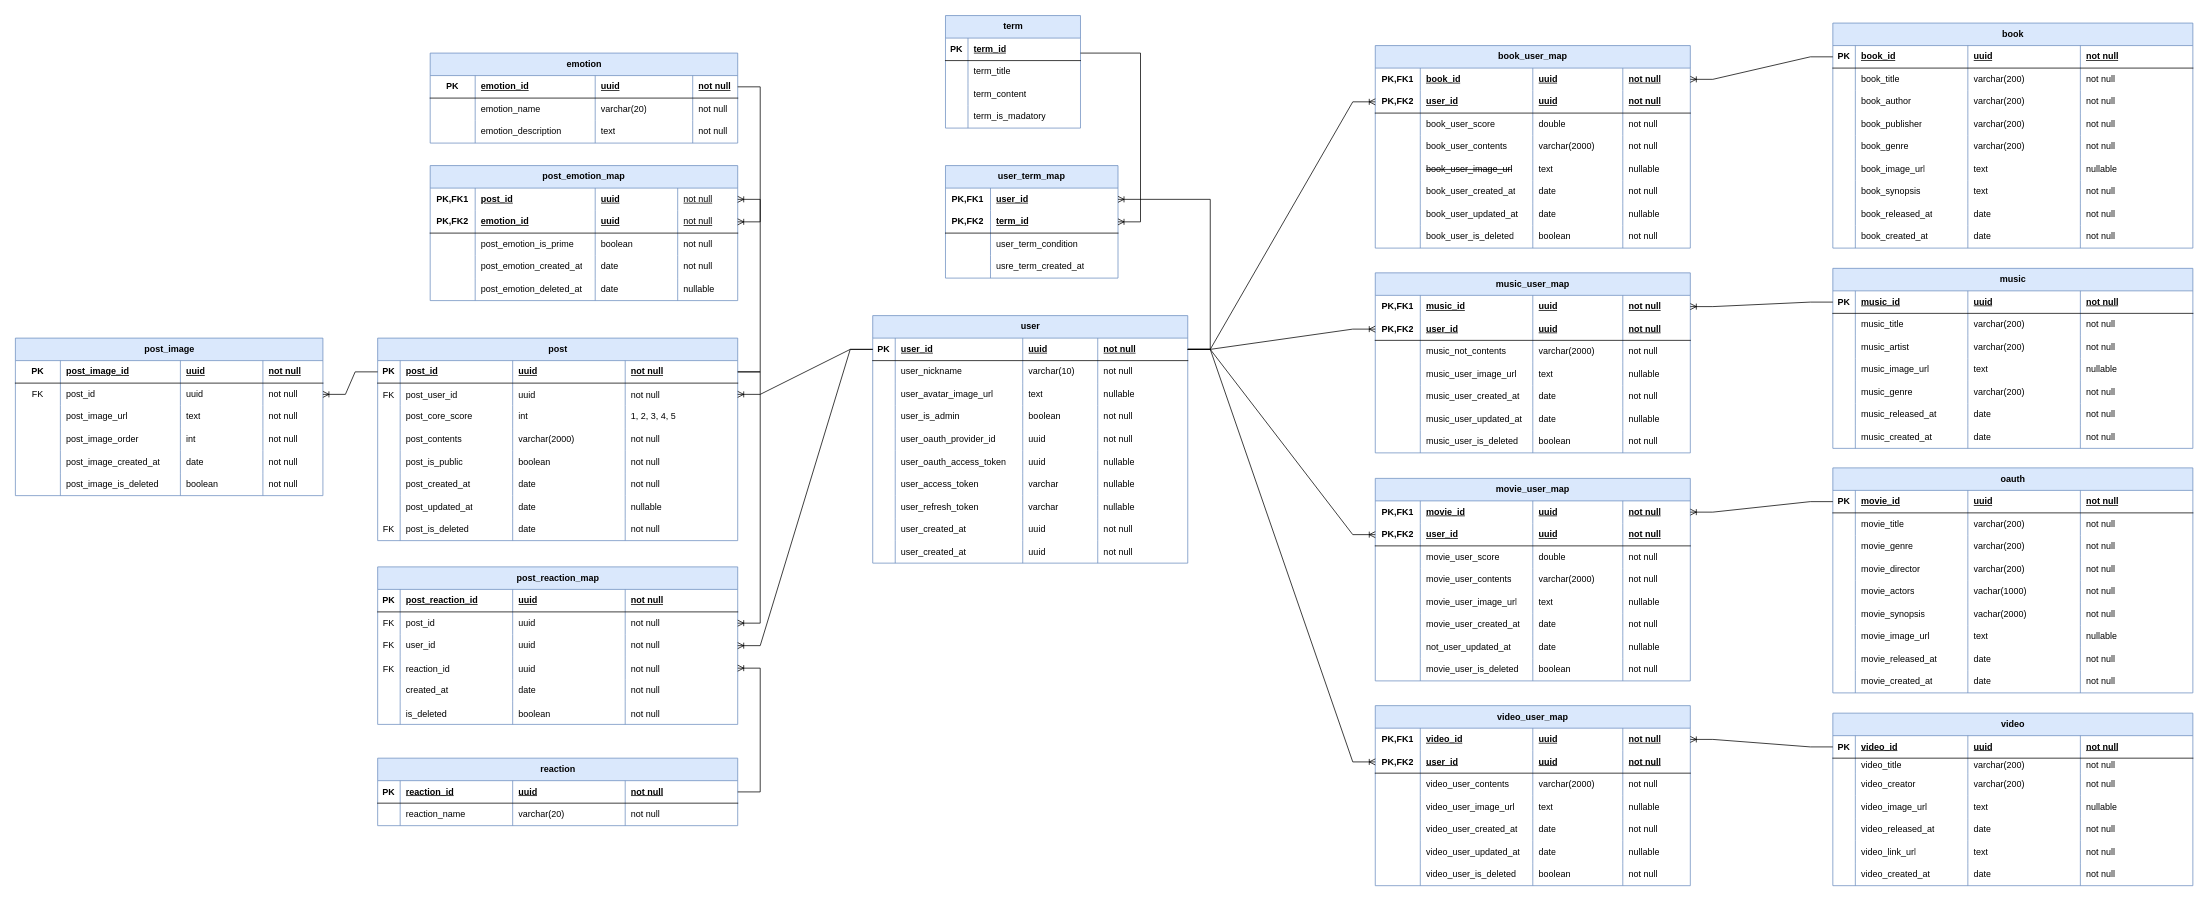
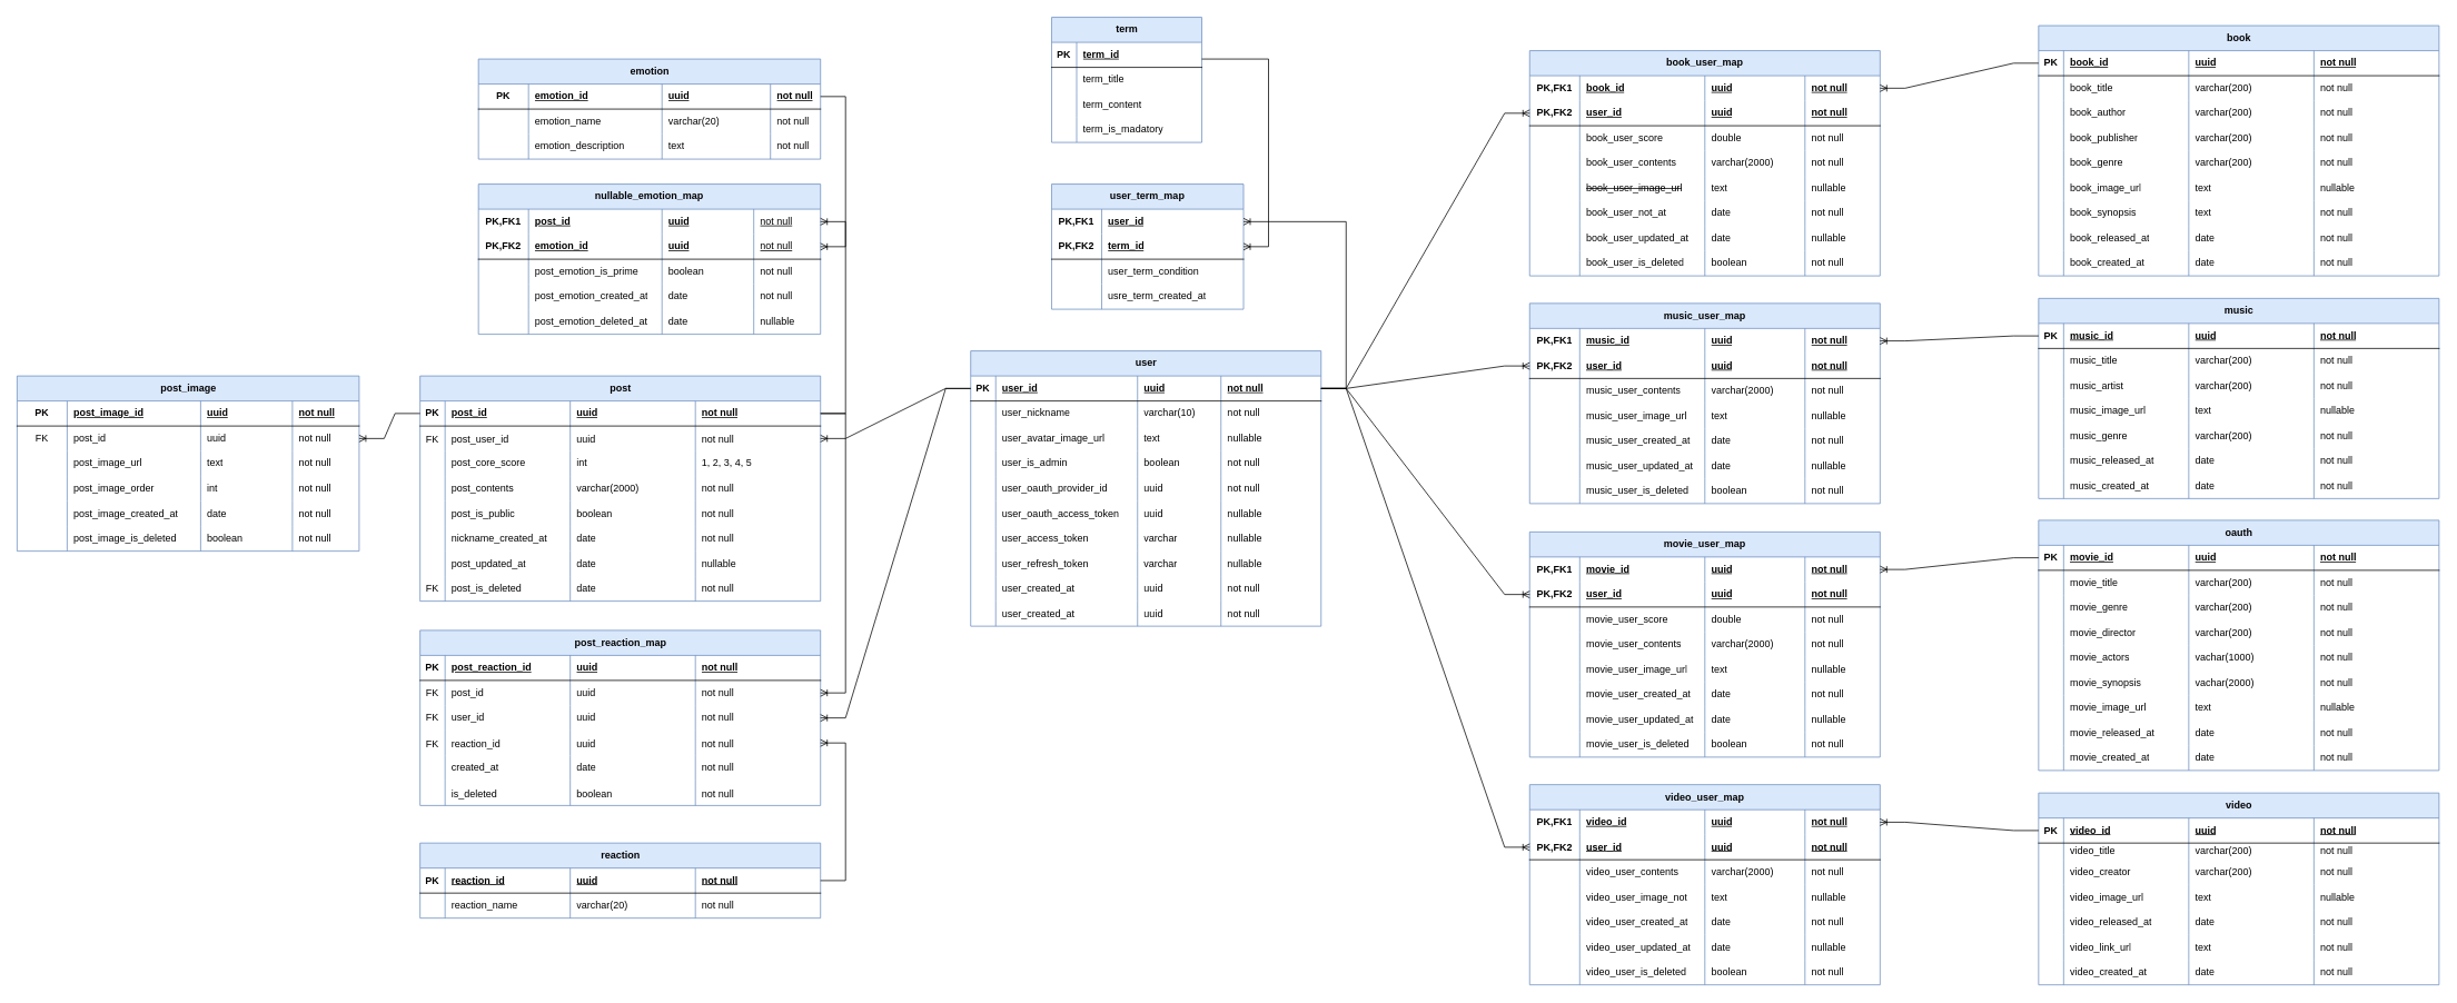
- <mxCell id="238" value="post_emotion_map" style="shape=table;startSize=30;container=1;collapsible=1;childLayout=tableLayout;fixedRows=1;rowLines=0;fontStyle=1;align=center;resizeLast=1;html=1;whiteSpace=wrap;fillColor=#dae8fc;strokeColor=#6c8ebf;" vertex="1" parent="1"><mxGeometry x="573" y="220" width="410" height="180" as="geometry" /></mxCell>
+ <mxCell id="238" value="nullable_emotion_map" style="shape=table;startSize=30;container=1;collapsible=1;childLayout=tableLayout;fixedRows=1;rowLines=0;fontStyle=1;align=center;resizeLast=1;html=1;whiteSpace=wrap;fillColor=#dae8fc;strokeColor=#6c8ebf;" vertex="1" parent="1"><mxGeometry x="573" y="220" width="410" height="180" as="geometry" /></mxCell>
- <mxCell id="427" value="book_user_created_at" style="shape=partialRectangle;connectable=0;fillColor=none;top=0;left=0;bottom=0;right=0;align=left;spacingLeft=6;overflow=hidden;html=1;whiteSpace=wrap;" vertex="1" parent="425"><mxGeometry x="60" width="150" height="30" as="geometry"><mxRectangle width="150" height="30" as="alternateBounds" /></mxGeometry></mxCell>
+ <mxCell id="427" value="book_user_not_at" style="shape=partialRectangle;connectable=0;fillColor=none;top=0;left=0;bottom=0;right=0;align=left;spacingLeft=6;overflow=hidden;html=1;whiteSpace=wrap;" vertex="1" parent="425"><mxGeometry x="60" width="150" height="30" as="geometry"><mxRectangle width="150" height="30" as="alternateBounds" /></mxGeometry></mxCell>
- <mxCell id="453" value="music_not_contents" style="shape=partialRectangle;connectable=0;fillColor=none;top=0;left=0;bottom=0;right=0;align=left;spacingLeft=6;overflow=hidden;html=1;whiteSpace=wrap;" vertex="1" parent="451"><mxGeometry x="60" width="150" height="30" as="geometry"><mxRectangle width="150" height="30" as="alternateBounds" /></mxGeometry></mxCell>
+ <mxCell id="453" value="music_user_contents" style="shape=partialRectangle;connectable=0;fillColor=none;top=0;left=0;bottom=0;right=0;align=left;spacingLeft=6;overflow=hidden;html=1;whiteSpace=wrap;" vertex="1" parent="451"><mxGeometry x="60" width="150" height="30" as="geometry"><mxRectangle width="150" height="30" as="alternateBounds" /></mxGeometry></mxCell>
- <mxCell id="107" value="post_created_at" style="shape=partialRectangle;connectable=0;fillColor=none;top=0;left=0;bottom=0;right=0;align=left;spacingLeft=6;overflow=hidden;whiteSpace=wrap;html=1;" vertex="1" parent="105"><mxGeometry x="30" width="150" height="30" as="geometry"><mxRectangle width="150" height="30" as="alternateBounds" /></mxGeometry></mxCell>
+ <mxCell id="107" value="nickname_created_at" style="shape=partialRectangle;connectable=0;fillColor=none;top=0;left=0;bottom=0;right=0;align=left;spacingLeft=6;overflow=hidden;whiteSpace=wrap;html=1;" vertex="1" parent="105"><mxGeometry x="30" width="150" height="30" as="geometry"><mxRectangle width="150" height="30" as="alternateBounds" /></mxGeometry></mxCell>
- <mxCell id="509" value="not_user_updated_at" style="shape=partialRectangle;connectable=0;fillColor=none;top=0;left=0;bottom=0;right=0;align=left;spacingLeft=6;overflow=hidden;html=1;whiteSpace=wrap;" vertex="1" parent="507"><mxGeometry x="60" width="150" height="30" as="geometry"><mxRectangle width="150" height="30" as="alternateBounds" /></mxGeometry></mxCell>
+ <mxCell id="509" value="movie_user_updated_at" style="shape=partialRectangle;connectable=0;fillColor=none;top=0;left=0;bottom=0;right=0;align=left;spacingLeft=6;overflow=hidden;html=1;whiteSpace=wrap;" vertex="1" parent="507"><mxGeometry x="60" width="150" height="30" as="geometry"><mxRectangle width="150" height="30" as="alternateBounds" /></mxGeometry></mxCell>
- <mxCell id="535" value="video_user_image_url" style="shape=partialRectangle;connectable=0;fillColor=none;top=0;left=0;bottom=0;right=0;align=left;spacingLeft=6;overflow=hidden;html=1;whiteSpace=wrap;" vertex="1" parent="533"><mxGeometry x="60" width="150" height="30" as="geometry"><mxRectangle width="150" height="30" as="alternateBounds" /></mxGeometry></mxCell>
+ <mxCell id="535" value="video_user_image_not" style="shape=partialRectangle;connectable=0;fillColor=none;top=0;left=0;bottom=0;right=0;align=left;spacingLeft=6;overflow=hidden;html=1;whiteSpace=wrap;" vertex="1" parent="533"><mxGeometry x="60" width="150" height="30" as="geometry"><mxRectangle width="150" height="30" as="alternateBounds" /></mxGeometry></mxCell>
